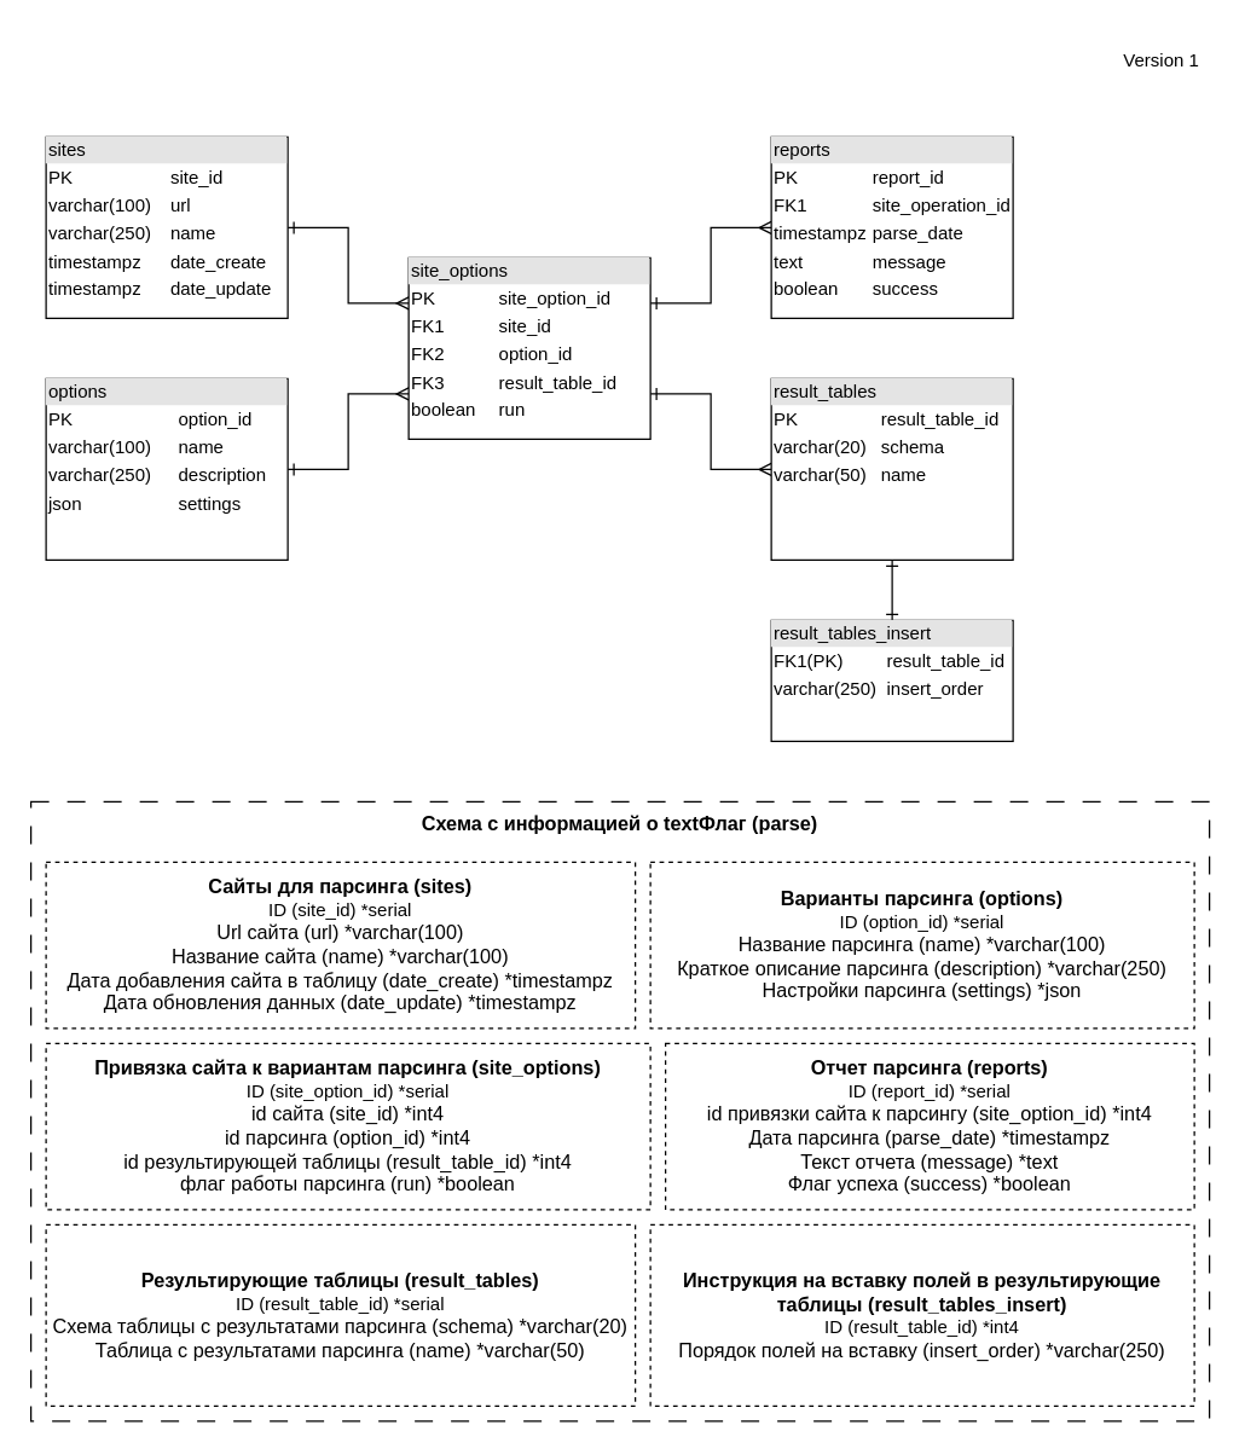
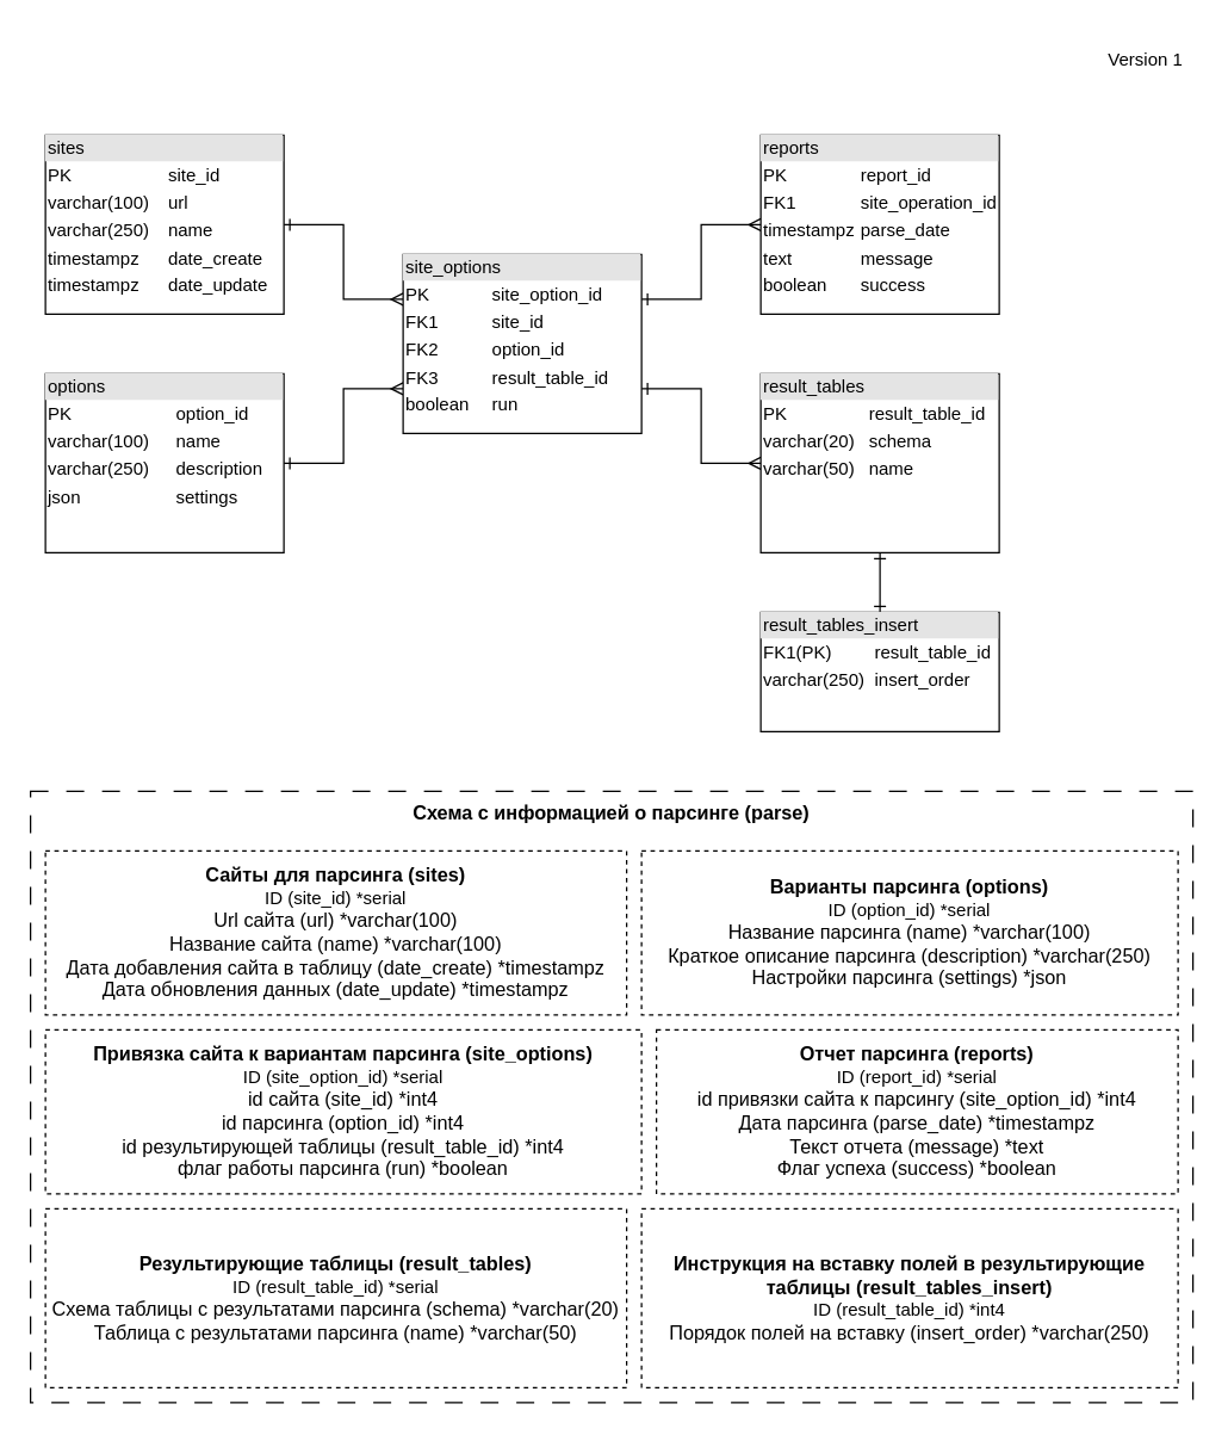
- <mxCell id="2" value="&lt;b style=&quot;border-color: var(--border-color); font-size: 13px;&quot;&gt;Схема с информацией о textФлаг (parse)&lt;/b&gt;" style="text;html=1;strokeColor=default;fillColor=none;align=center;verticalAlign=top;whiteSpace=wrap;rounded=0;dashed=1;dashPattern=12 12;" parent="1" vertex="1"><mxGeometry x="20" y="530" width="780" height="410" as="geometry" /></mxCell>
+ <mxCell id="2" value="&lt;b style=&quot;border-color: var(--border-color); font-size: 13px;&quot;&gt;Схема с информацией о парсинге (parse)&lt;/b&gt;" style="text;html=1;strokeColor=default;fillColor=none;align=center;verticalAlign=top;whiteSpace=wrap;rounded=0;dashed=1;dashPattern=12 12;" parent="1" vertex="1"><mxGeometry x="20" y="530" width="780" height="410" as="geometry" /></mxCell>
